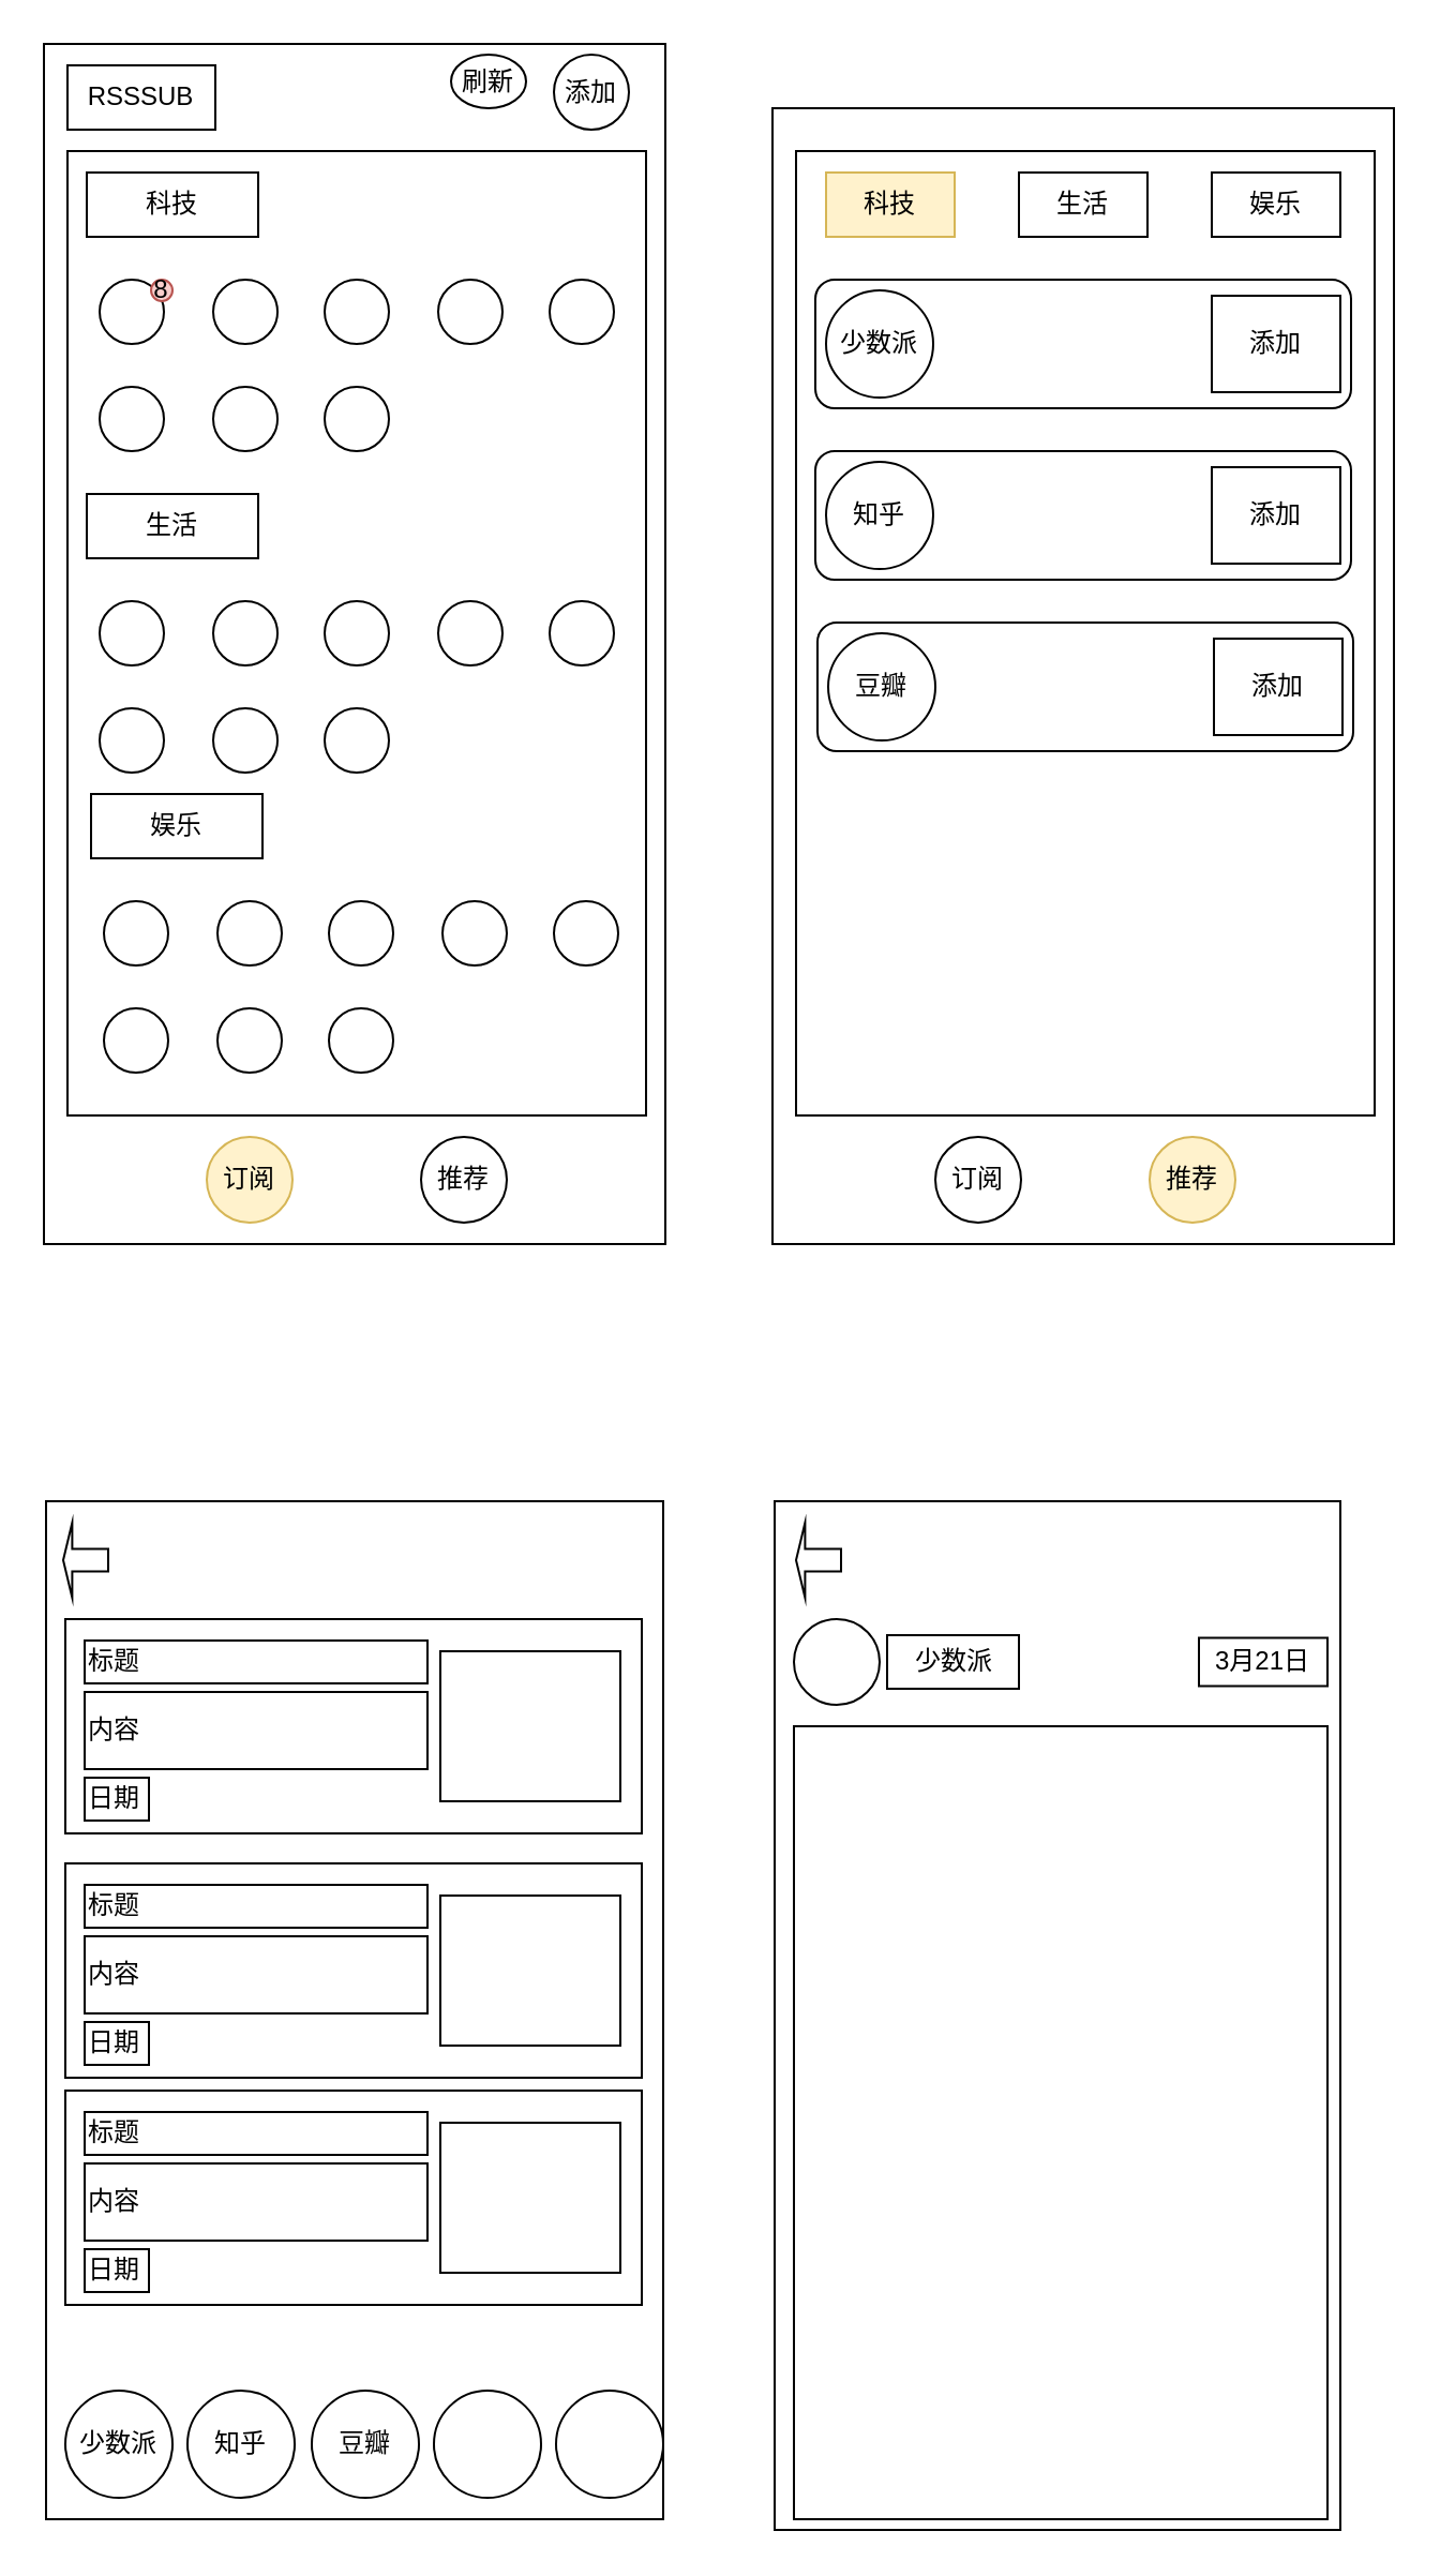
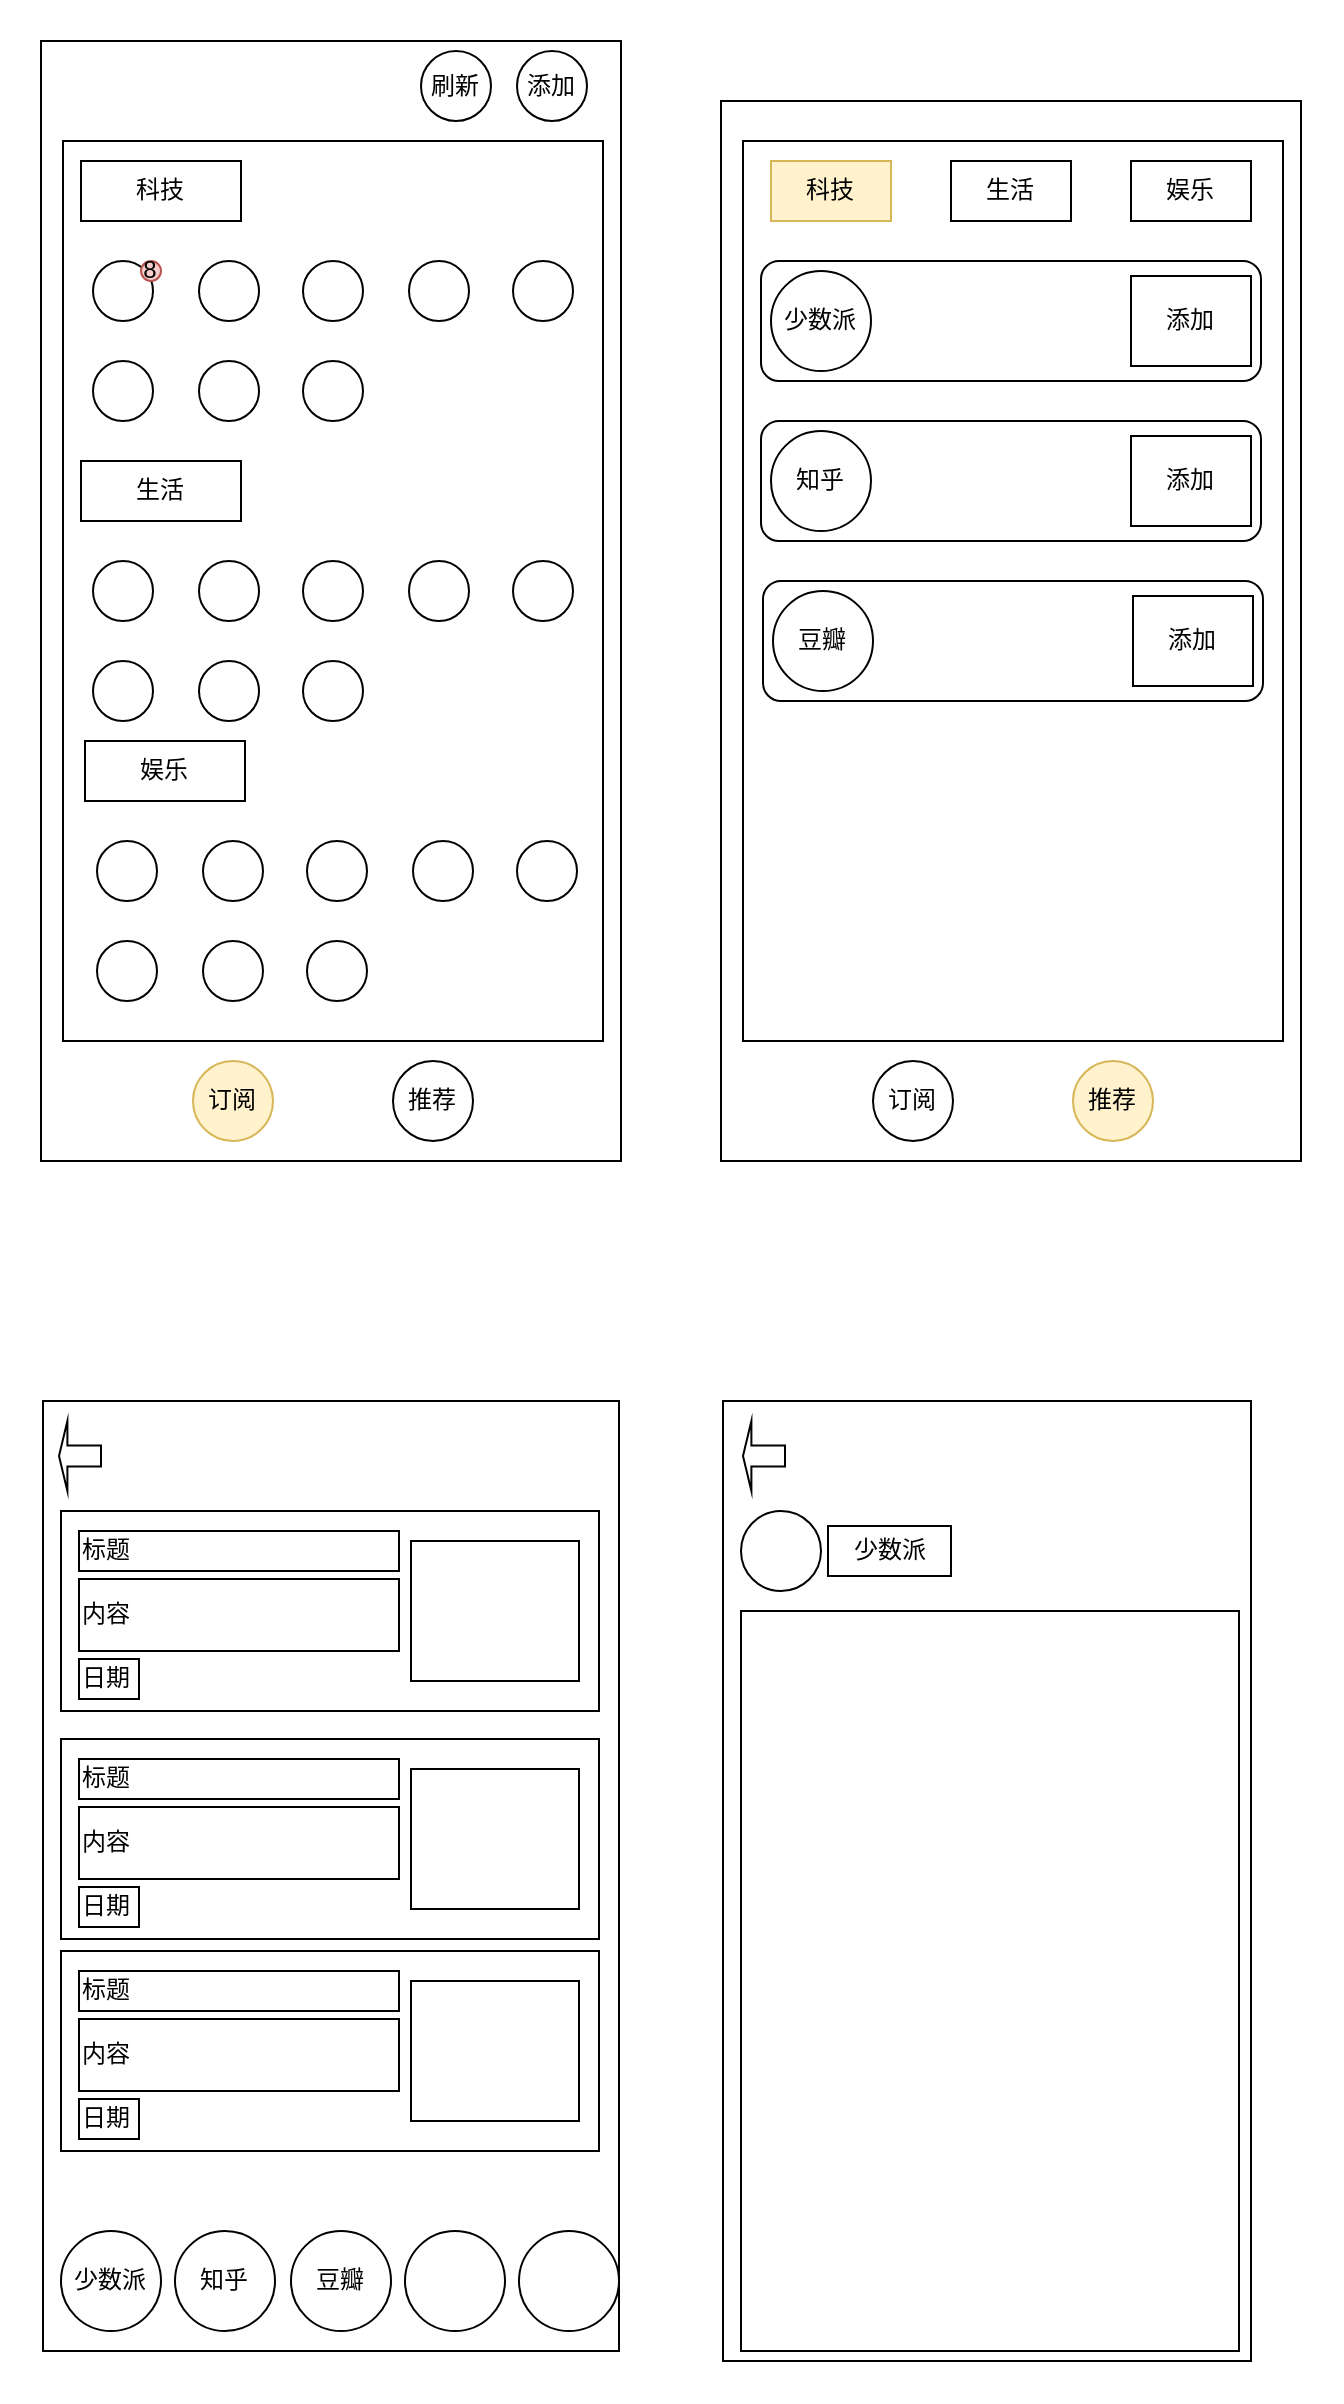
- <mxCell id="51" value="刷新" style="ellipse;whiteSpace=wrap;html=1;aspect=fixed;" vertex="1" parent="1"><mxGeometry x="210" y="25" width="35" height="25" as="geometry" /></mxCell>
+ <mxCell id="51" value="刷新" style="ellipse;whiteSpace=wrap;html=1;aspect=fixed;" vertex="1" parent="1"><mxGeometry x="210" y="25" width="35" height="35" as="geometry" /></mxCell>
- <mxCell id="49" value="RSSSUB" style="rounded=0;whiteSpace=wrap;html=1;" vertex="1" parent="1"><mxGeometry x="31" y="30" width="69" height="30" as="geometry" /></mxCell>
- <mxCell id="77" value="3月21日" style="rounded=0;whiteSpace=wrap;html=1;" vertex="1" parent="1"><mxGeometry x="559" y="763.75" width="60" height="22.5" as="geometry" /></mxCell>
